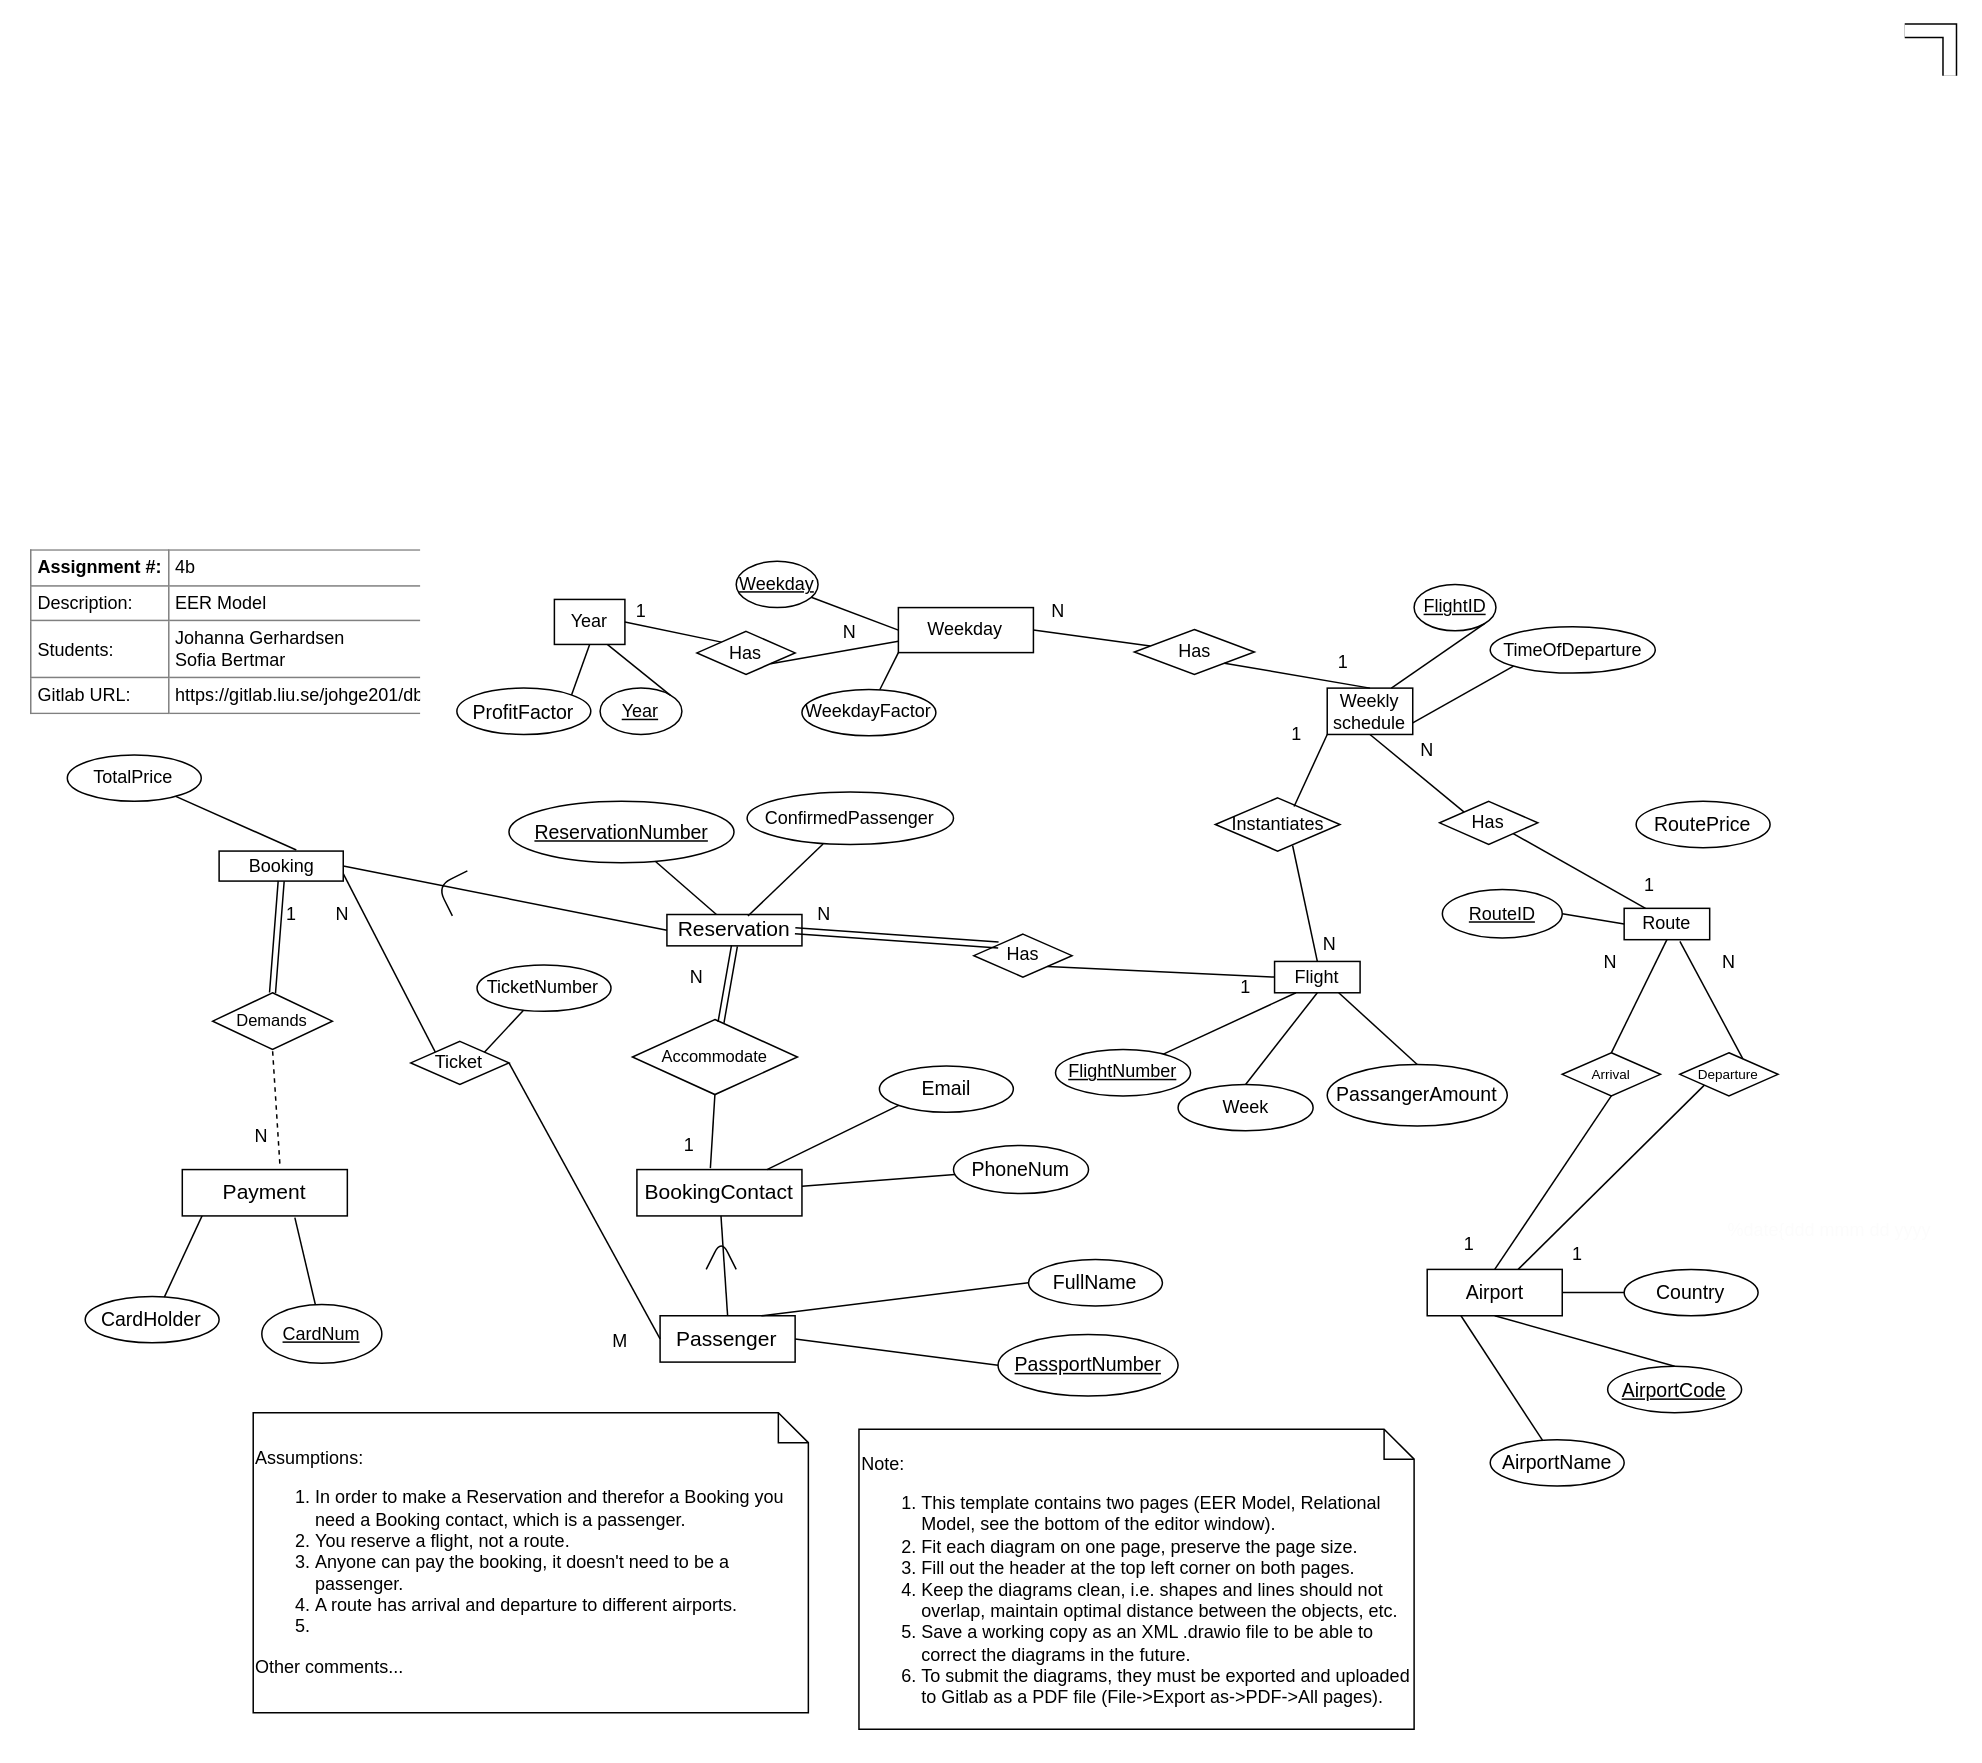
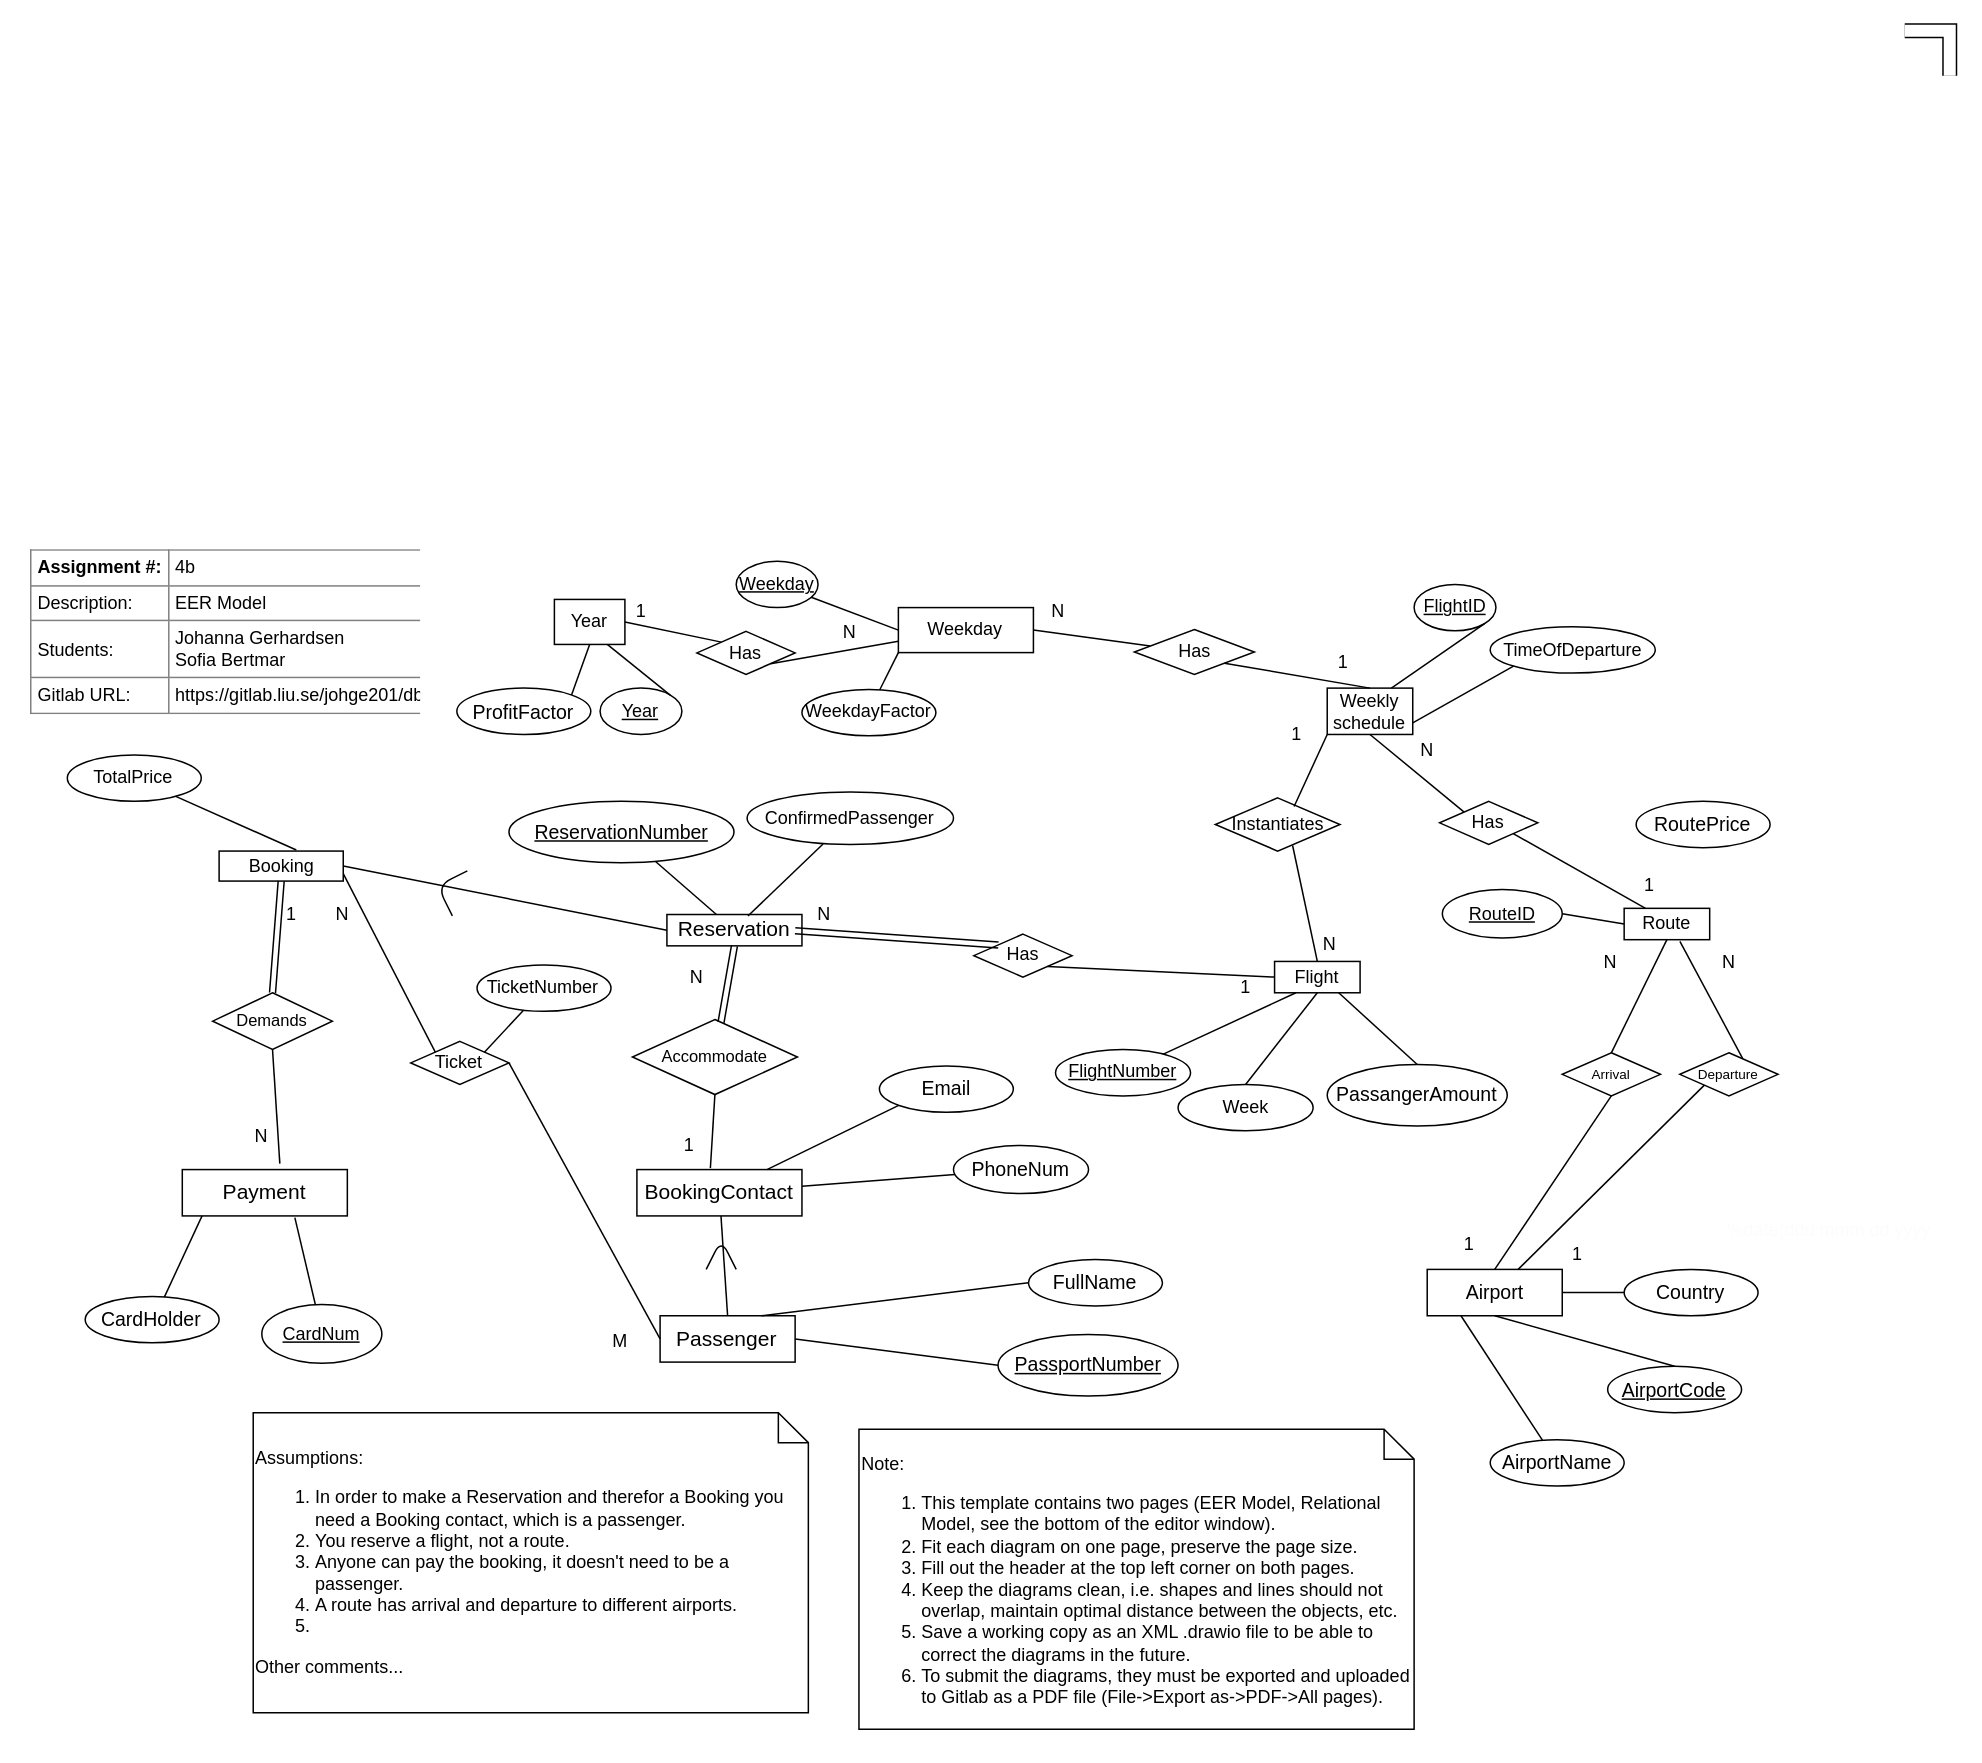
- <mxCell id="110" value="" style="endArrow=none;html=1;exitX=0.591;exitY=-0.129;exitDx=0;exitDy=0;exitPerimeter=0;entryX=0.5;entryY=1;entryDx=0;entryDy=0;dashed=1;" edge="1" parent="1" source="108" target="109"><mxGeometry width="50" height="50" relative="1" as="geometry"><mxPoint x="741" y="589" as="sourcePoint" /><mxPoint x="791" y="539" as="targetPoint" /></mxGeometry></mxCell>
+ <mxCell id="110" value="" style="endArrow=none;html=1;exitX=0.591;exitY=-0.129;exitDx=0;exitDy=0;exitPerimeter=0;entryX=0.5;entryY=1;entryDx=0;entryDy=0;" edge="1" parent="1" source="108" target="109"><mxGeometry width="50" height="50" relative="1" as="geometry"><mxPoint x="741" y="589" as="sourcePoint" /><mxPoint x="791" y="539" as="targetPoint" /></mxGeometry></mxCell>
